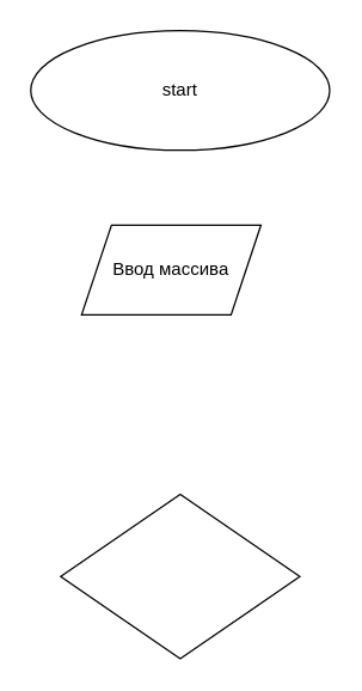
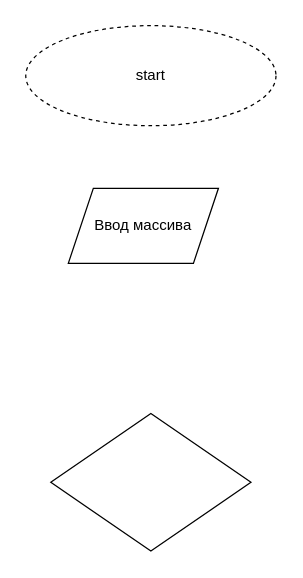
- <mxCell id="2" value="start" style="ellipse;whiteSpace=wrap;html=1;" vertex="1" parent="1"><mxGeometry x="20" y="20" width="200" height="80" as="geometry" /></mxCell>
+ <mxCell id="2" value="start" style="ellipse;whiteSpace=wrap;html=1;dashed=1;" vertex="1" parent="1"><mxGeometry x="20" y="20" width="200" height="80" as="geometry" /></mxCell>
